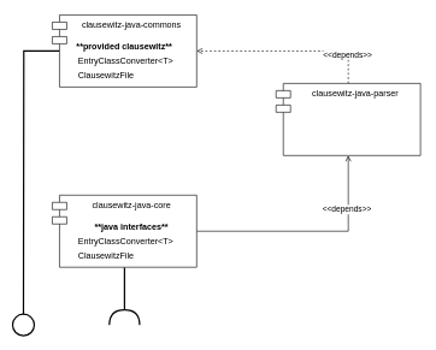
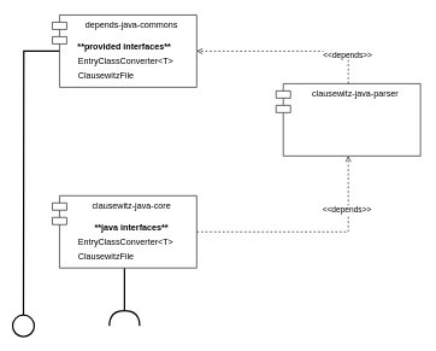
- <mxCell id="10" value="clausewitz-java-commons" style="shape=module;align=left;spacingLeft=20;align=center;verticalAlign=top;" vertex="1" parent="1"><mxGeometry x="60" y="20" width="200" height="100" as="geometry" /></mxCell>
+ <mxCell id="10" value="depends-java-commons" style="shape=module;align=left;spacingLeft=20;align=center;verticalAlign=top;" vertex="1" parent="1"><mxGeometry x="60" y="20" width="200" height="100" as="geometry" /></mxCell>
- <mxCell id="12" value="**provided clausewitz**" style="text;align=center;fontStyle=1;verticalAlign=middle;spacingLeft=3;spacingRight=3;strokeColor=none;rotatable=0;points=[[0,0.5],[1,0.5]];portConstraint=eastwest;" vertex="1" parent="1"><mxGeometry x="120" y="50" width="80" height="26" as="geometry" /></mxCell>
+ <mxCell id="12" value="**provided interfaces**" style="text;align=center;fontStyle=1;verticalAlign=middle;spacingLeft=3;spacingRight=3;strokeColor=none;rotatable=0;points=[[0,0.5],[1,0.5]];portConstraint=eastwest;" vertex="1" parent="1"><mxGeometry x="120" y="50" width="80" height="26" as="geometry" /></mxCell>
- <mxCell id="2" style="edgeStyle=orthogonalEdgeStyle;rounded=0;orthogonalLoop=1;jettySize=auto;html=1;exitX=1;exitY=0.5;exitDx=0;exitDy=0;entryX=0.5;entryY=1;entryDx=0;entryDy=0;dashed=0;endArrow=open;endFill=0;" edge="1" parent="1" source="5" target="8"><mxGeometry relative="1" as="geometry" /></mxCell>
+ <mxCell id="2" style="edgeStyle=orthogonalEdgeStyle;rounded=0;orthogonalLoop=1;jettySize=auto;html=1;exitX=1;exitY=0.5;exitDx=0;exitDy=0;entryX=0.5;entryY=1;entryDx=0;entryDy=0;dashed=1;endArrow=open;endFill=0;" edge="1" parent="1" source="5" target="8"><mxGeometry relative="1" as="geometry" /></mxCell>
